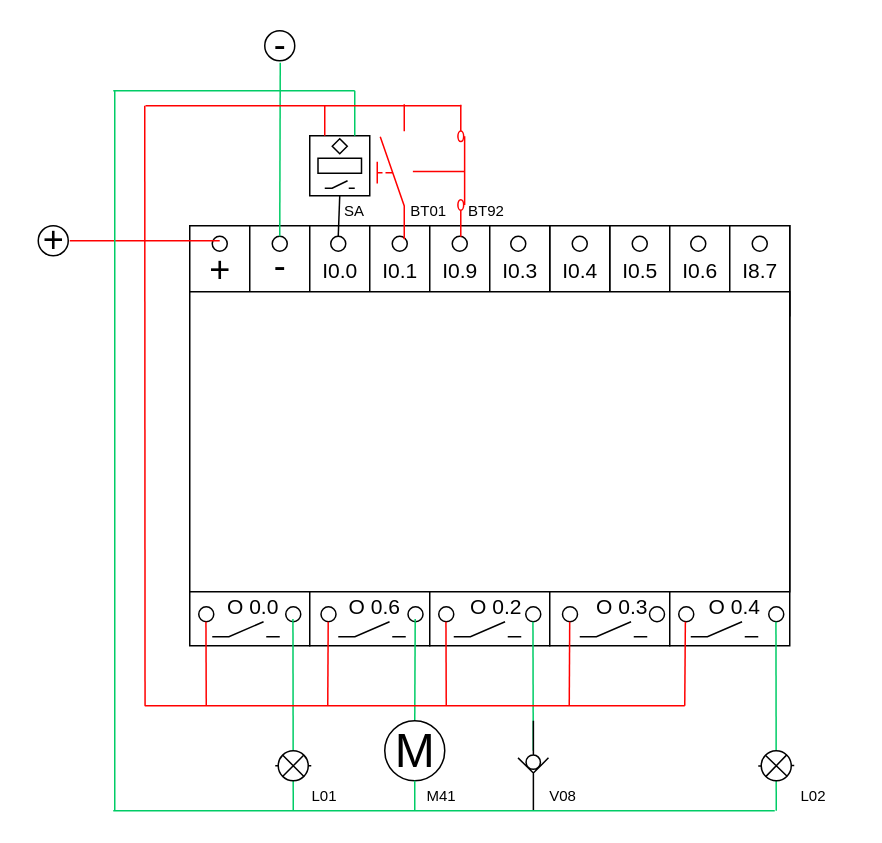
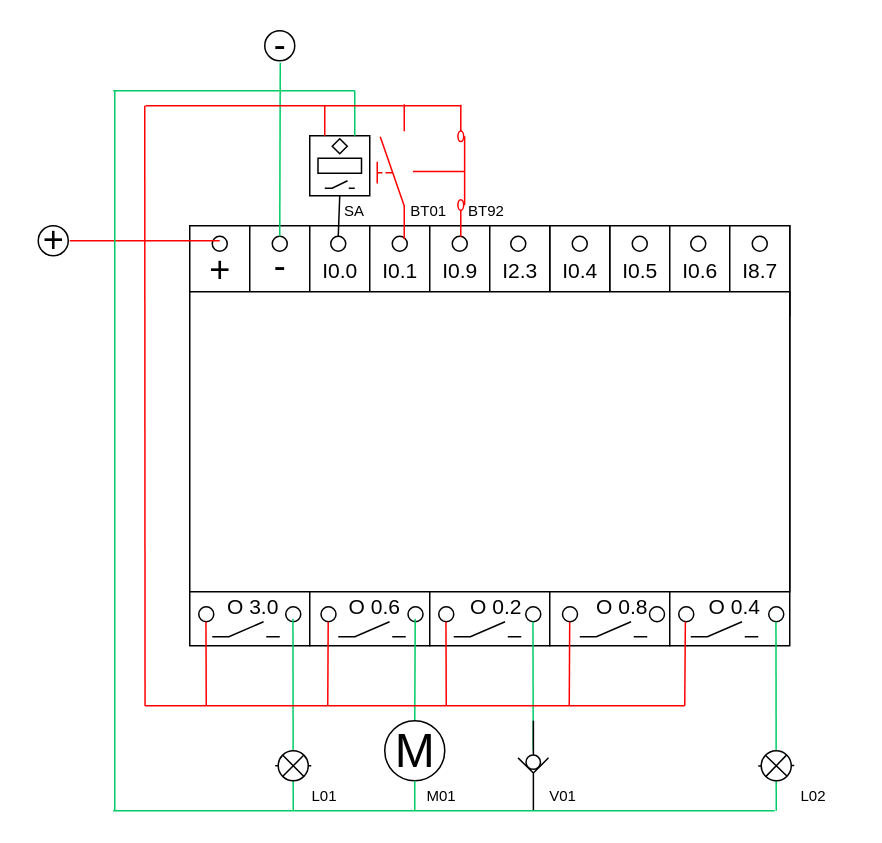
- <mxCell id="24" value="&lt;font style=&quot;font-size: 14px&quot;&gt;I0.3&lt;/font&gt;" style="text;html=1;align=center;verticalAlign=middle;resizable=0;points=[];autosize=1;strokeColor=none;fillColor=none;" vertex="1" parent="1"><mxGeometry x="326" y="170" width="40" height="20" as="geometry" /></mxCell>
+ <mxCell id="24" value="&lt;font style=&quot;font-size: 14px&quot;&gt;I2.3&lt;/font&gt;" style="text;html=1;align=center;verticalAlign=middle;resizable=0;points=[];autosize=1;strokeColor=none;fillColor=none;" vertex="1" parent="1"><mxGeometry x="326" y="170" width="40" height="20" as="geometry" /></mxCell>
- <mxCell id="39" value="&lt;font style=&quot;font-size: 14px&quot;&gt;&amp;nbsp;O 0.0&lt;/font&gt;" style="text;html=1;align=center;verticalAlign=middle;resizable=0;points=[];autosize=1;strokeColor=none;fillColor=none;" vertex="1" parent="1"><mxGeometry x="141" y="394" width="50" height="20" as="geometry" /></mxCell>
+ <mxCell id="39" value="&lt;font style=&quot;font-size: 14px&quot;&gt;&amp;nbsp;O 3.0&lt;/font&gt;" style="text;html=1;align=center;verticalAlign=middle;resizable=0;points=[];autosize=1;strokeColor=none;fillColor=none;" vertex="1" parent="1"><mxGeometry x="141" y="394" width="50" height="20" as="geometry" /></mxCell>
- <mxCell id="42" value="&lt;font style=&quot;font-size: 14px&quot;&gt;O 0.3&lt;/font&gt;" style="text;html=1;align=center;verticalAlign=middle;resizable=0;points=[];autosize=1;strokeColor=none;fillColor=none;" vertex="1" parent="1"><mxGeometry x="389" y="394" width="50" height="20" as="geometry" /></mxCell>
+ <mxCell id="42" value="&lt;font style=&quot;font-size: 14px&quot;&gt;O 0.8&lt;/font&gt;" style="text;html=1;align=center;verticalAlign=middle;resizable=0;points=[];autosize=1;strokeColor=none;fillColor=none;" vertex="1" parent="1"><mxGeometry x="389" y="394" width="50" height="20" as="geometry" /></mxCell>
- <mxCell id="95" value="&lt;span style=&quot;font-size: 10px&quot;&gt;M41&lt;/span&gt;" style="text;html=1;strokeColor=none;fillColor=none;align=center;verticalAlign=middle;whiteSpace=wrap;rounded=0;" vertex="1" parent="1"><mxGeometry x="274" y="520" width="40" height="20" as="geometry" /></mxCell>
+ <mxCell id="95" value="&lt;span style=&quot;font-size: 10px&quot;&gt;M01&lt;/span&gt;" style="text;html=1;strokeColor=none;fillColor=none;align=center;verticalAlign=middle;whiteSpace=wrap;rounded=0;" vertex="1" parent="1"><mxGeometry x="274" y="520" width="40" height="20" as="geometry" /></mxCell>
- <mxCell id="94" value="&lt;span style=&quot;font-size: 10px&quot;&gt;V08&lt;/span&gt;" style="text;html=1;strokeColor=none;fillColor=none;align=center;verticalAlign=middle;whiteSpace=wrap;rounded=0;" vertex="1" parent="1"><mxGeometry x="355" y="520" width="40" height="20" as="geometry" /></mxCell>
+ <mxCell id="94" value="&lt;span style=&quot;font-size: 10px&quot;&gt;V01&lt;/span&gt;" style="text;html=1;strokeColor=none;fillColor=none;align=center;verticalAlign=middle;whiteSpace=wrap;rounded=0;" vertex="1" parent="1"><mxGeometry x="355" y="520" width="40" height="20" as="geometry" /></mxCell>
